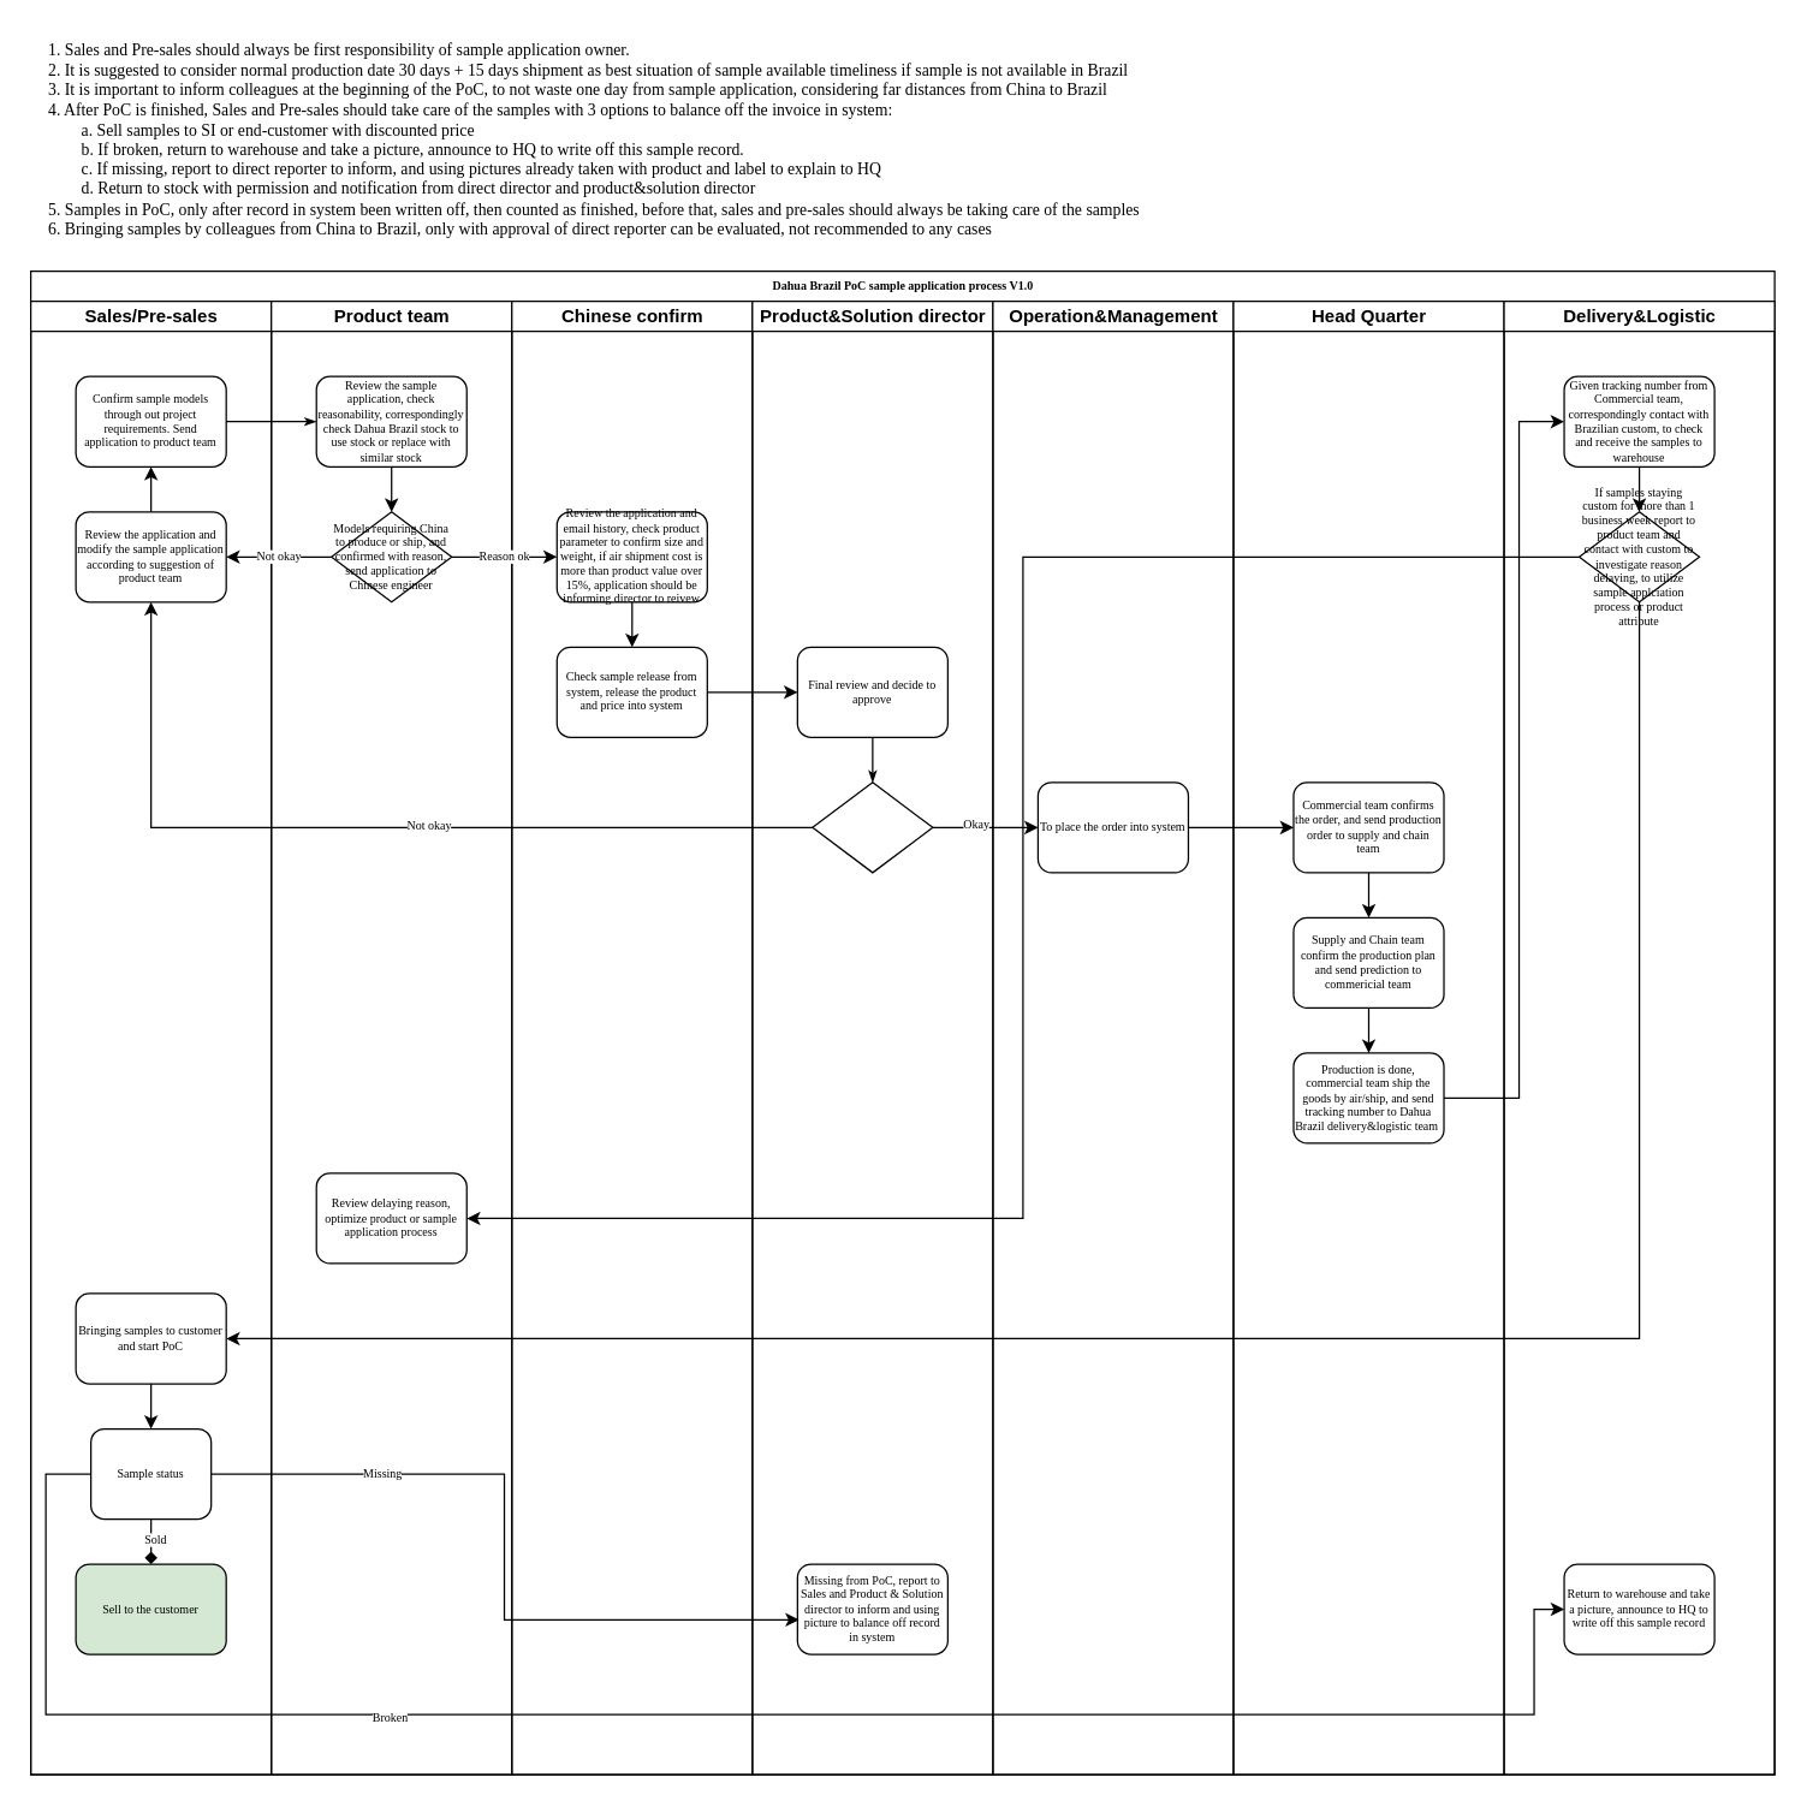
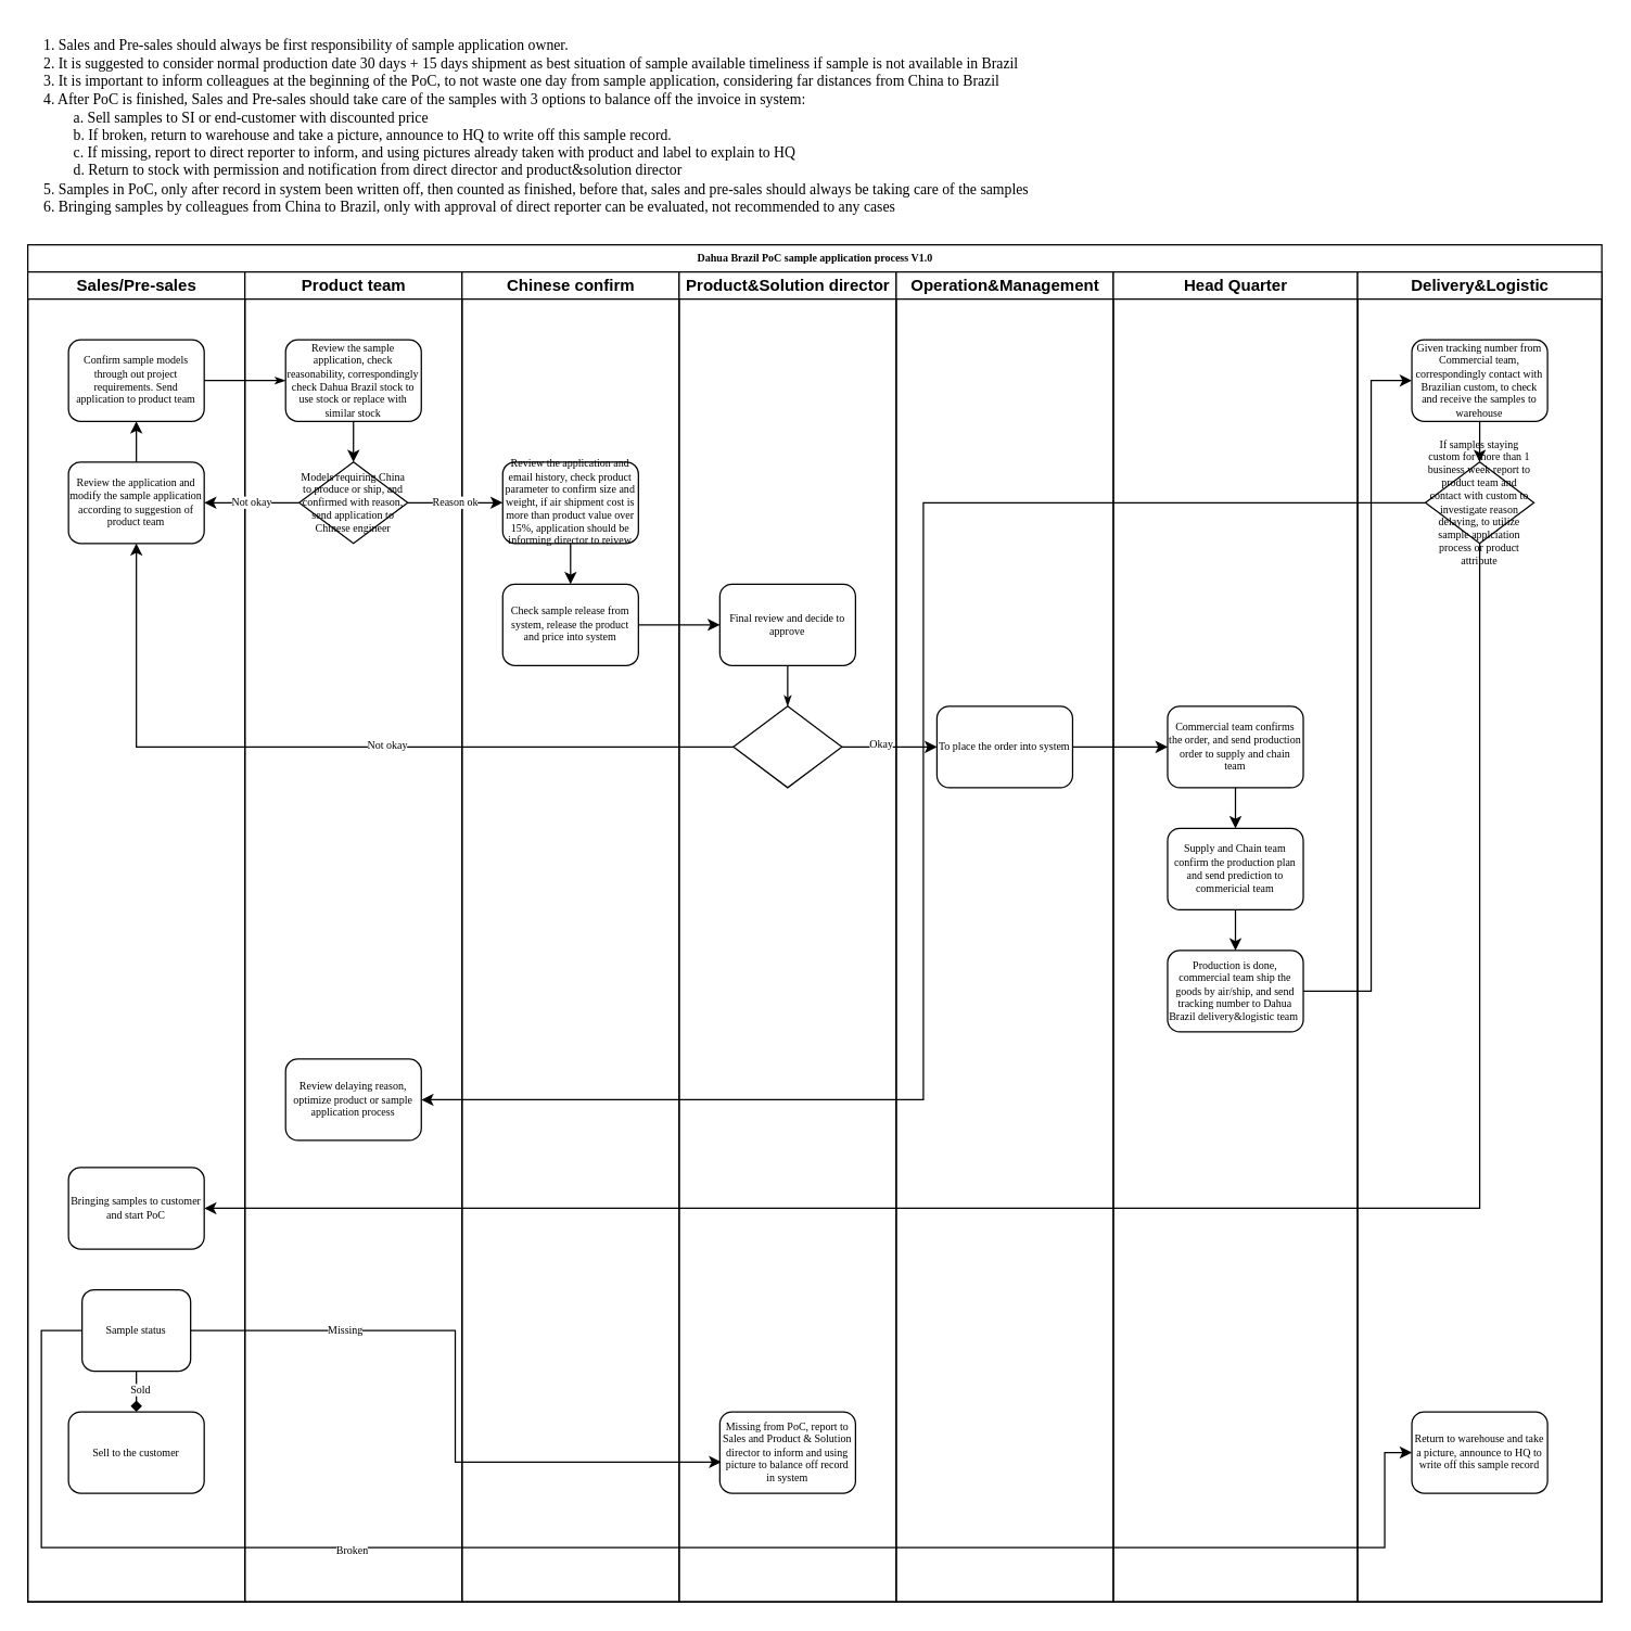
- <mxCell id="7" value="" style="edgeStyle=orthogonalEdgeStyle;rounded=0;orthogonalLoop=1;jettySize=auto;html=1;fontFamily=Verdana;fontSize=8;fontColor=default;startSize=20;" edge="1" parent="3" source="8" target="11"><mxGeometry relative="1" as="geometry" /></mxCell>
- <mxCell id="12" value="Sell to the customer" style="rounded=1;whiteSpace=wrap;html=1;shadow=0;labelBackgroundColor=none;strokeWidth=1;fontFamily=Verdana;fontSize=8;align=center;fillColor=#d5e8d4;" vertex="1" parent="3"><mxGeometry x="30" y="840" width="100" height="60" as="geometry" /></mxCell>
+ <mxCell id="12" value="Sell to the customer" style="rounded=1;whiteSpace=wrap;html=1;shadow=0;labelBackgroundColor=none;strokeWidth=1;fontFamily=Verdana;fontSize=8;align=center;" vertex="1" parent="3"><mxGeometry x="30" y="840" width="100" height="60" as="geometry" /></mxCell>
